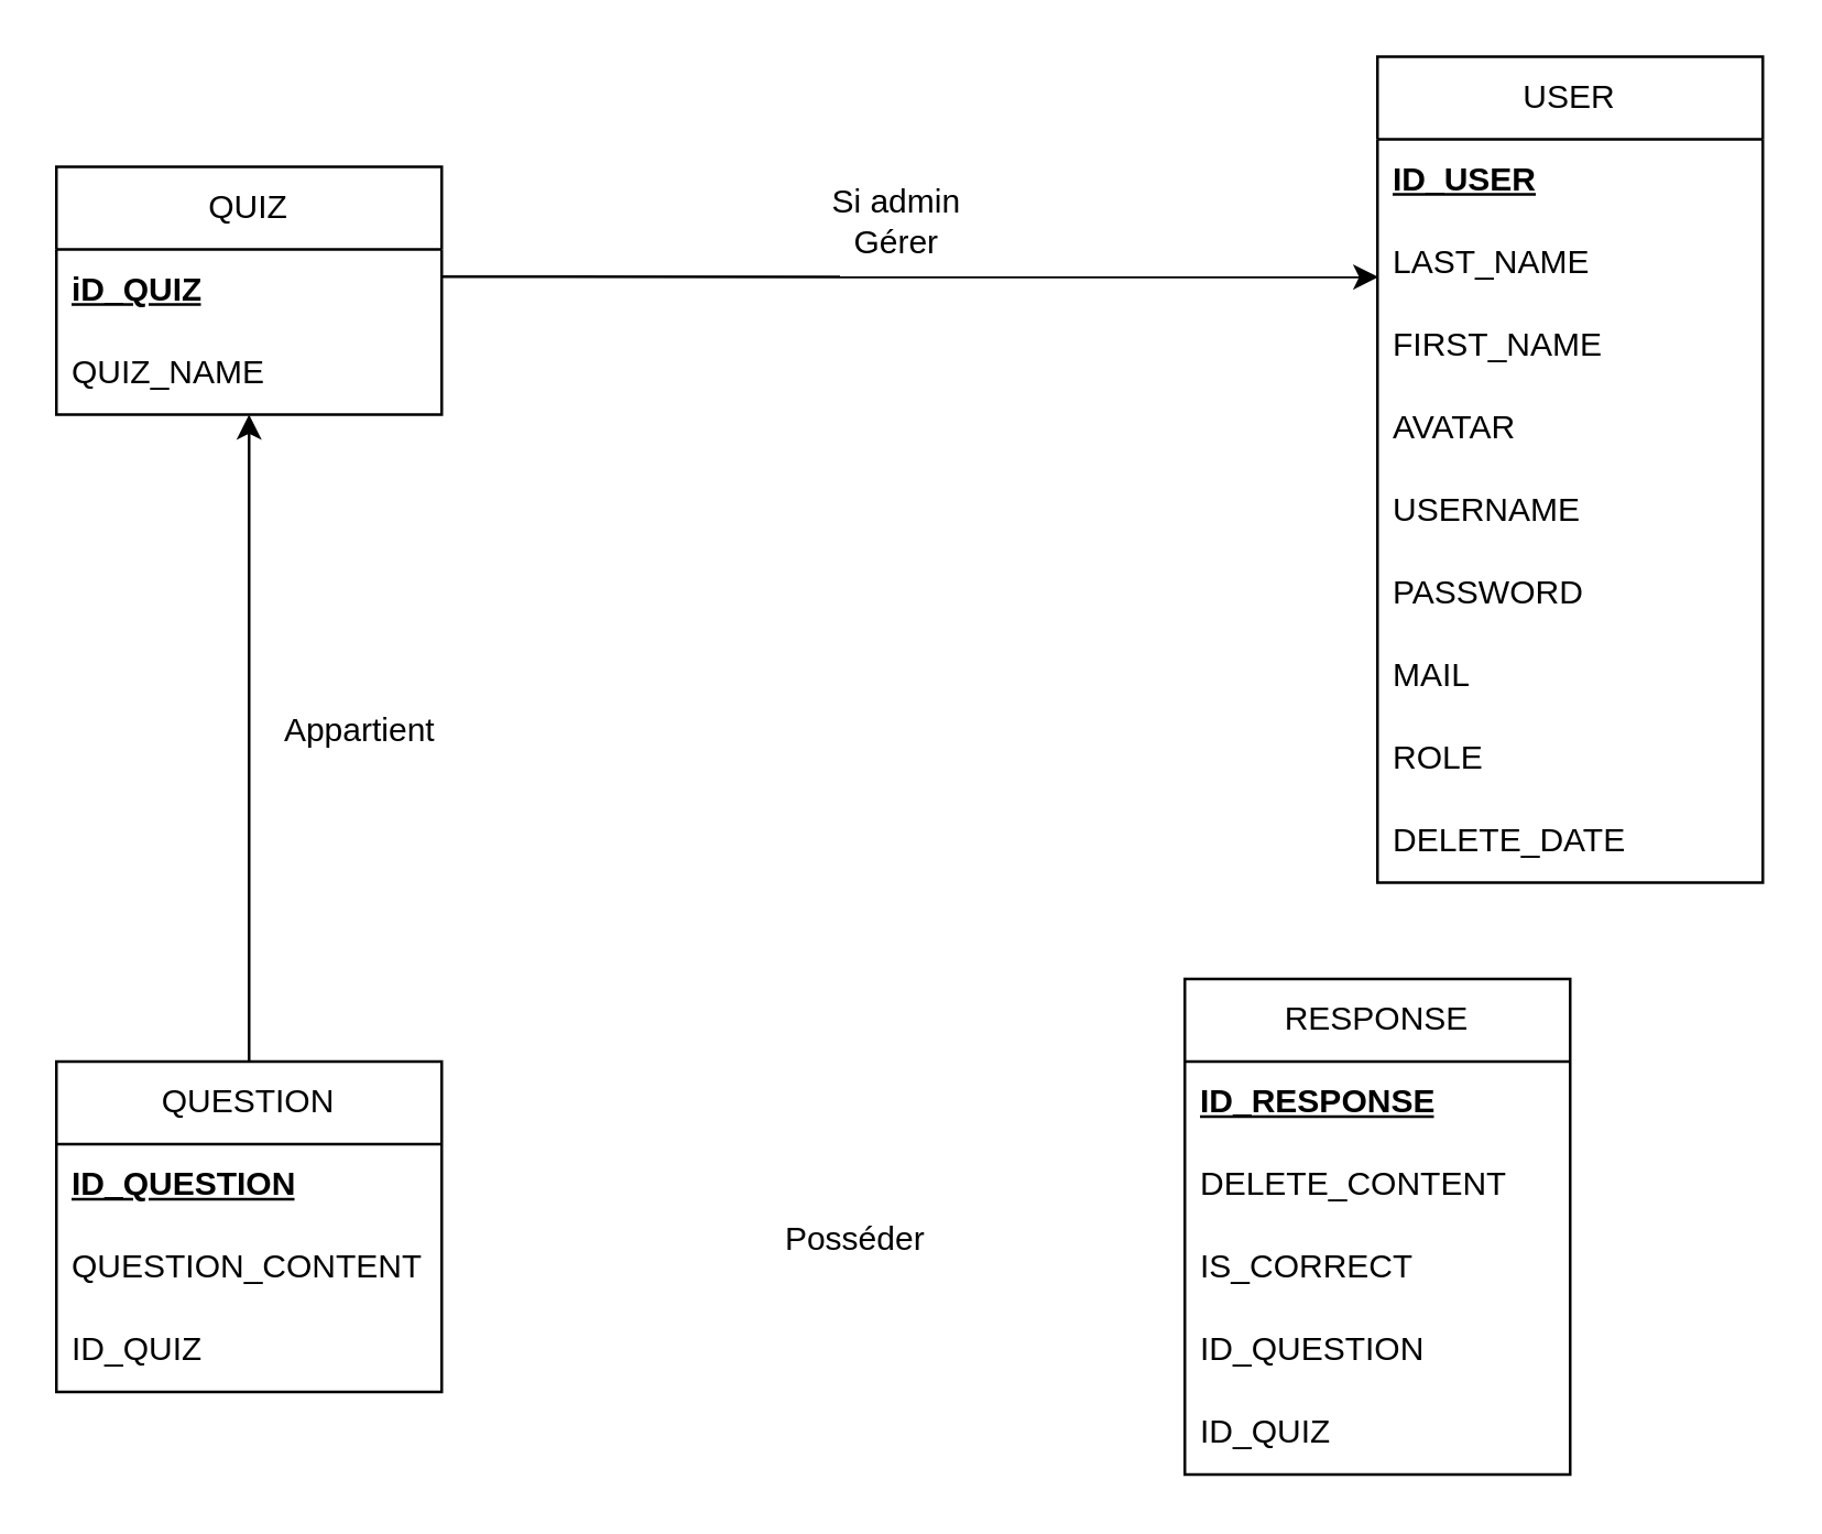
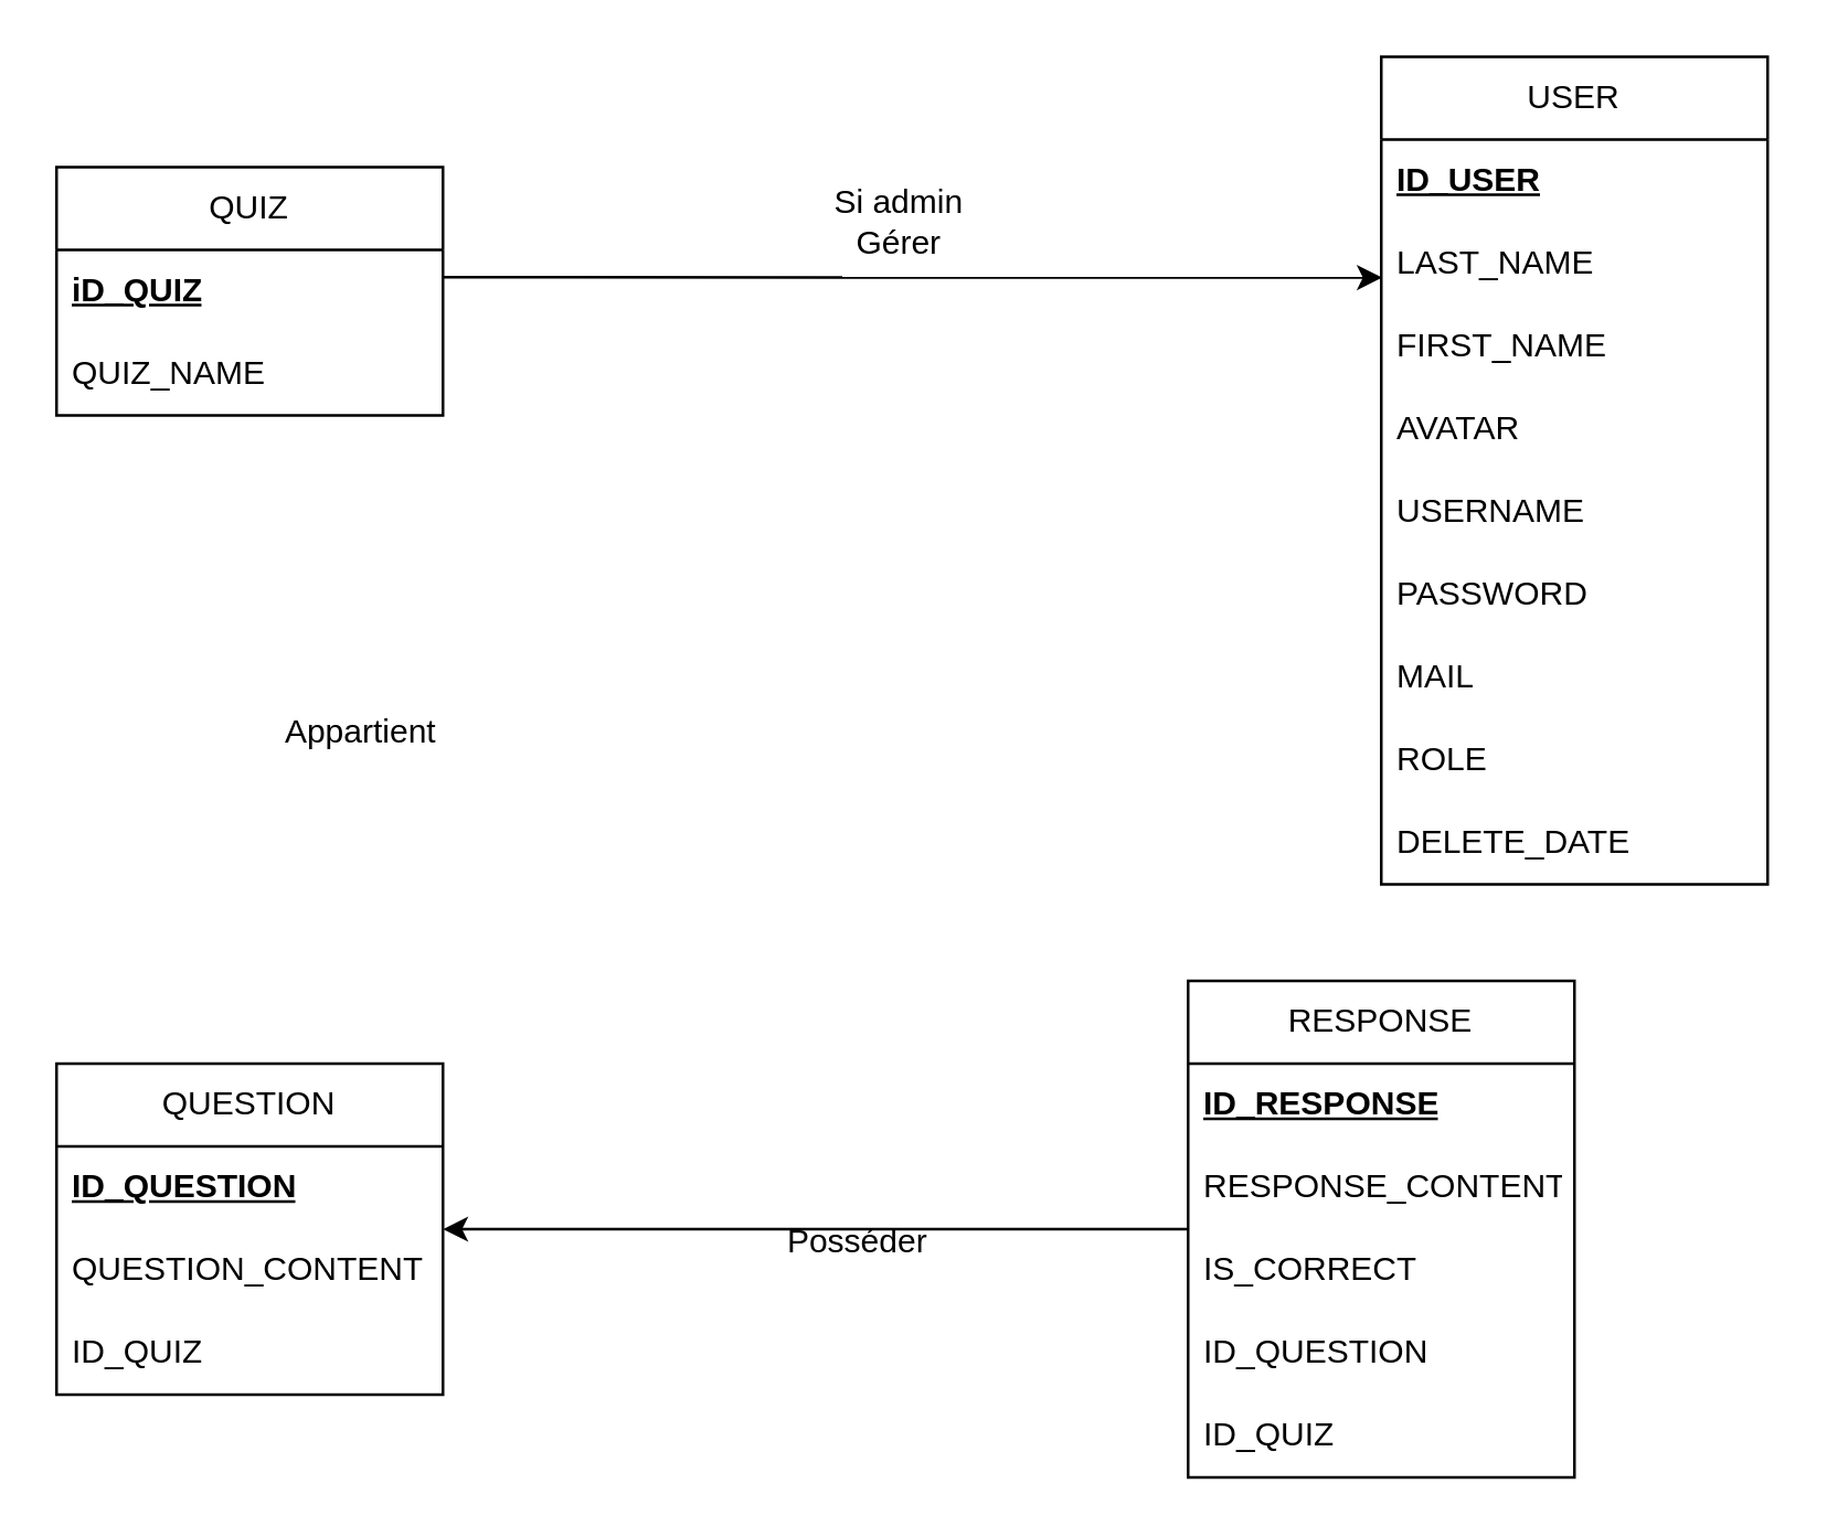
- <mxCell id="26" value="" style="endArrow=classic;html=1;rounded=0;" edge="1" parent="1" source="15" target="12"><mxGeometry width="50" height="50" relative="1" as="geometry"><mxPoint x="100" y="330" as="sourcePoint" /><mxPoint x="60" y="240" as="targetPoint" /></mxGeometry></mxCell>
- <mxCell id="21" value="DELETE_CONTENT" style="text;strokeColor=none;fillColor=none;align=left;verticalAlign=middle;spacingLeft=4;spacingRight=4;overflow=hidden;points=[[0,0.5],[1,0.5]];portConstraint=eastwest;rotatable=0;whiteSpace=wrap;html=1;" vertex="1" parent="19"><mxGeometry y="60" width="140" height="30" as="geometry" /></mxCell>
+ <mxCell id="21" value="RESPONSE_CONTENT" style="text;strokeColor=none;fillColor=none;align=left;verticalAlign=middle;spacingLeft=4;spacingRight=4;overflow=hidden;points=[[0,0.5],[1,0.5]];portConstraint=eastwest;rotatable=0;whiteSpace=wrap;html=1;" vertex="1" parent="19"><mxGeometry y="60" width="140" height="30" as="geometry" /></mxCell>
+ <mxCell id="28" value="" style="endArrow=classic;html=1;rounded=0;" edge="1" parent="1" source="19" target="15"><mxGeometry width="50" height="50" relative="1" as="geometry"><mxPoint x="330" y="600" as="sourcePoint" /><mxPoint x="350" y="180" as="targetPoint" /></mxGeometry></mxCell>
